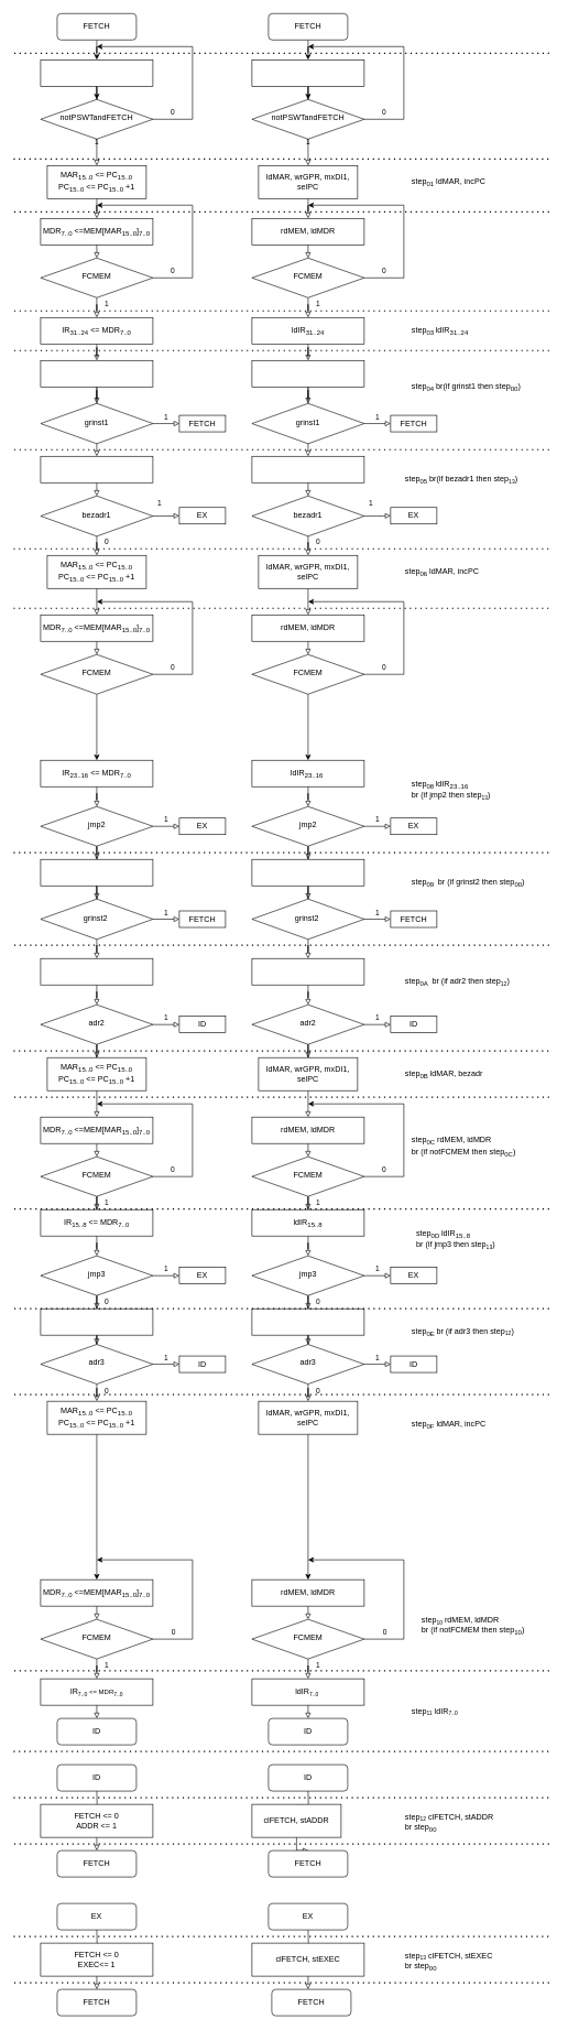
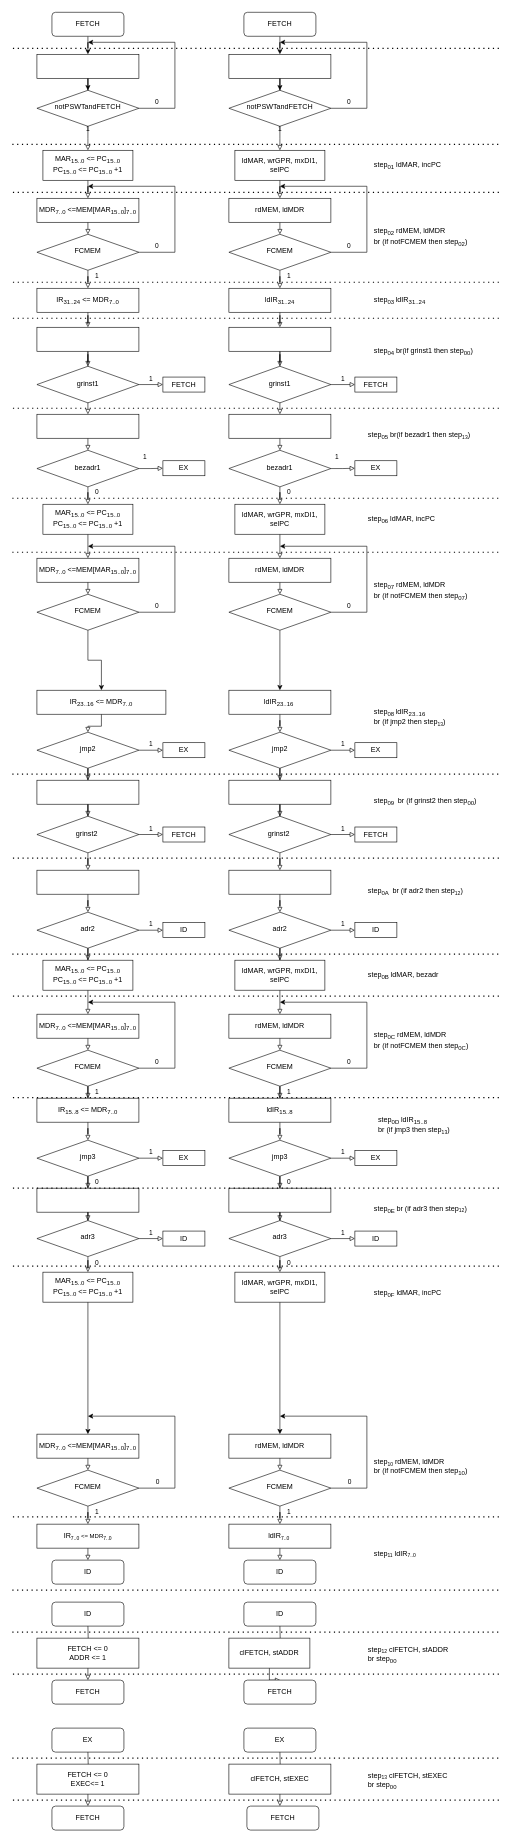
+ <mxCell id="180" value="step&lt;sub&gt;02&lt;/sub&gt; rdMEM, ldMDR&lt;br&gt;br (if notFCMEM then step&lt;sub&gt;02&lt;/sub&gt;)" style="text;html=1;strokeColor=none;fillColor=none;align=left;verticalAlign=middle;whiteSpace=wrap;rounded=0;" parent="1" vertex="1"><mxGeometry x="621" y="370" width="210" height="50" as="geometry" /></mxCell>
+ <mxCell id="190" value="step&lt;sub&gt;07&lt;/sub&gt;&amp;nbsp;rdMEM, ldMDR&lt;br&gt;br (if notFCMEM then step&lt;sub&gt;07&lt;/sub&gt;)" style="text;html=1;strokeColor=none;fillColor=none;align=left;verticalAlign=middle;whiteSpace=wrap;rounded=0;" parent="1" vertex="1"><mxGeometry x="621" y="960" width="210" height="50" as="geometry" /></mxCell>
- <mxCell id="33" value="&lt;font style=&quot;font-size: 12px&quot;&gt;IR&lt;sub&gt;23..16&lt;/sub&gt; &amp;lt;= MDR&lt;sub&gt;7..0&lt;/sub&gt;&lt;/font&gt;" style="rounded=0;whiteSpace=wrap;html=1;" parent="1" vertex="1"><mxGeometry x="61" y="1150" width="170" height="40" as="geometry" /></mxCell>
+ <mxCell id="33" value="&lt;font style=&quot;font-size: 12px&quot;&gt;IR&lt;sub&gt;23..16&lt;/sub&gt; &amp;lt;= MDR&lt;sub&gt;7..0&lt;/sub&gt;&lt;/font&gt;" style="rounded=0;whiteSpace=wrap;html=1;" parent="1" vertex="1"><mxGeometry x="61" y="1150" width="215" height="40" as="geometry" /></mxCell>
- <mxCell id="207" value="step&lt;span style=&quot;font-size: 10px&quot;&gt;&lt;sub&gt;10&lt;/sub&gt;&lt;/span&gt;&amp;nbsp;rdMEM, ldMDR&lt;br&gt;br (if notFCMEM then step&lt;sub&gt;10&lt;/sub&gt;)" style="text;html=1;strokeColor=none;fillColor=none;align=left;verticalAlign=middle;whiteSpace=wrap;rounded=0;" parent="1" vertex="1"><mxGeometry x="636" y="2435" width="210" height="50" as="geometry" /></mxCell>
+ <mxCell id="207" value="step&lt;span style=&quot;font-size: 10px&quot;&gt;&lt;sub&gt;10&lt;/sub&gt;&lt;/span&gt;&amp;nbsp;rdMEM, ldMDR&lt;br&gt;br (if notFCMEM then step&lt;sub&gt;10&lt;/sub&gt;)" style="text;html=1;strokeColor=none;fillColor=none;align=left;verticalAlign=middle;whiteSpace=wrap;rounded=0;" parent="1" vertex="1"><mxGeometry x="621" y="2420" width="210" height="50" as="geometry" /></mxCell>
